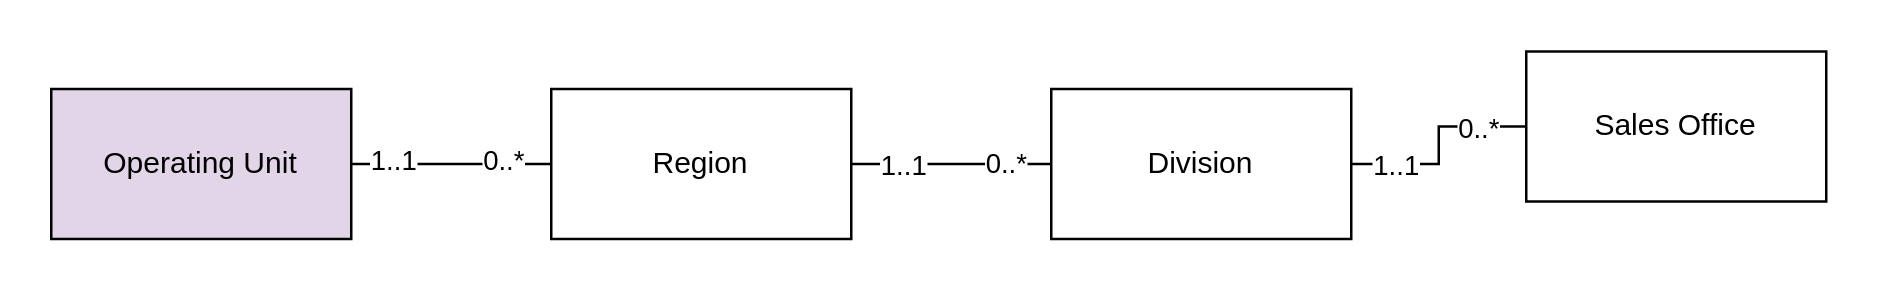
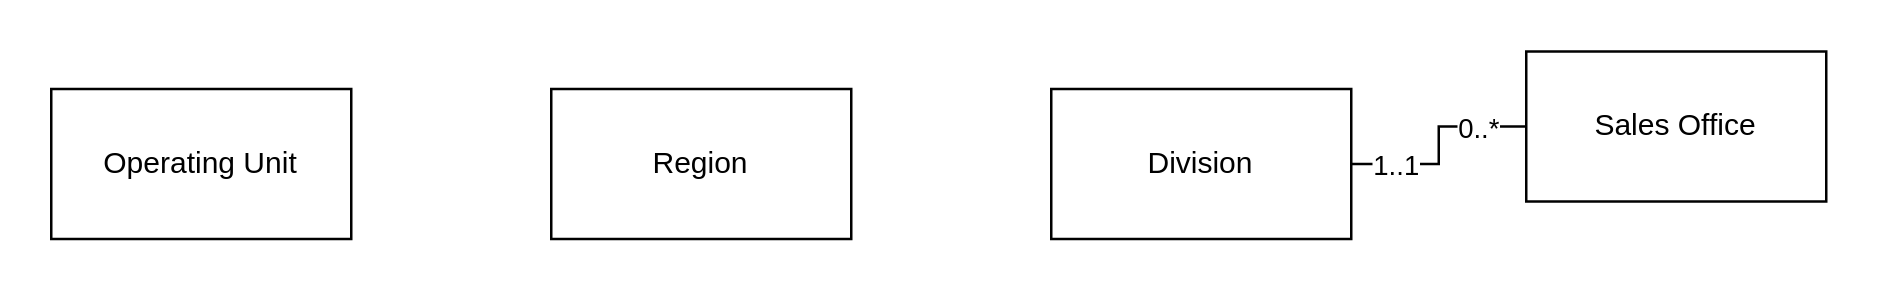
- <mxCell id="2" value="Operating Unit" style="rounded=0;whiteSpace=wrap;html=1;fillColor=#e1d5e7;" vertex="1" parent="1"><mxGeometry x="20" y="35" width="120" height="60" as="geometry" /></mxCell>
+ <mxCell id="2" value="Operating Unit" style="rounded=0;whiteSpace=wrap;html=1;" vertex="1" parent="1"><mxGeometry x="20" y="35" width="120" height="60" as="geometry" /></mxCell>
- <mxCell id="12" value="" style="endArrow=none;html=1;rounded=0;exitX=1;exitY=0.5;exitDx=0;exitDy=0;entryX=0;entryY=0.5;entryDx=0;entryDy=0;" edge="1" parent="1" source="2" target="6"><mxGeometry width="50" height="50" relative="1" as="geometry"><mxPoint x="300" y="205" as="sourcePoint" /><mxPoint x="350" y="155" as="targetPoint" /></mxGeometry></mxCell>
- <mxCell id="13" value="1..1" style="edgeLabel;html=1;align=center;verticalAlign=middle;resizable=0;points=[];" vertex="1" connectable="0" parent="12"><mxGeometry x="-0.6" y="2" relative="1" as="geometry"><mxPoint as="offset" /></mxGeometry></mxCell>
- <mxCell id="14" value="0..*" style="edgeLabel;html=1;align=center;verticalAlign=middle;resizable=0;points=[];" vertex="1" connectable="0" parent="12"><mxGeometry x="0.488" y="2" relative="1" as="geometry"><mxPoint as="offset" /></mxGeometry></mxCell>
- <mxCell id="3" style="edgeStyle=orthogonalEdgeStyle;rounded=0;orthogonalLoop=1;jettySize=auto;html=1;entryX=0;entryY=0.5;entryDx=0;entryDy=0;endArrow=none;endFill=0;" edge="1" parent="1" source="6" target="10"><mxGeometry relative="1" as="geometry" /></mxCell>
- <mxCell id="4" value="1..1" style="edgeLabel;html=1;align=center;verticalAlign=middle;resizable=0;points=[];" vertex="1" connectable="0" parent="3"><mxGeometry x="-0.34" relative="1" as="geometry"><mxPoint x="-6" as="offset" /></mxGeometry></mxCell>
- <mxCell id="5" value="0..*" style="edgeLabel;html=1;align=center;verticalAlign=middle;resizable=0;points=[];" vertex="1" connectable="0" parent="3"><mxGeometry x="0.52" y="1" relative="1" as="geometry"><mxPoint as="offset" /></mxGeometry></mxCell>
